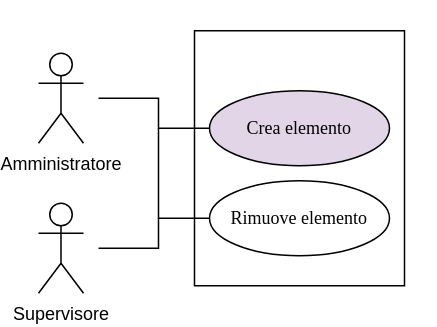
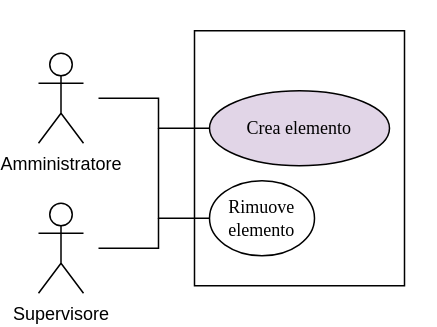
- <mxCell id="4" value="Rimuove elemento" style="ellipse;whiteSpace=wrap;html=1;fontFamily=Verdana;" parent="1" vertex="1"><mxGeometry x="134" y="120" width="120" height="50" as="geometry" /></mxCell>
+ <mxCell id="4" value="Rimuove elemento" style="ellipse;whiteSpace=wrap;html=1;fontFamily=Verdana;" parent="1" vertex="1"><mxGeometry x="134" y="120" width="70" height="50" as="geometry" /></mxCell>
